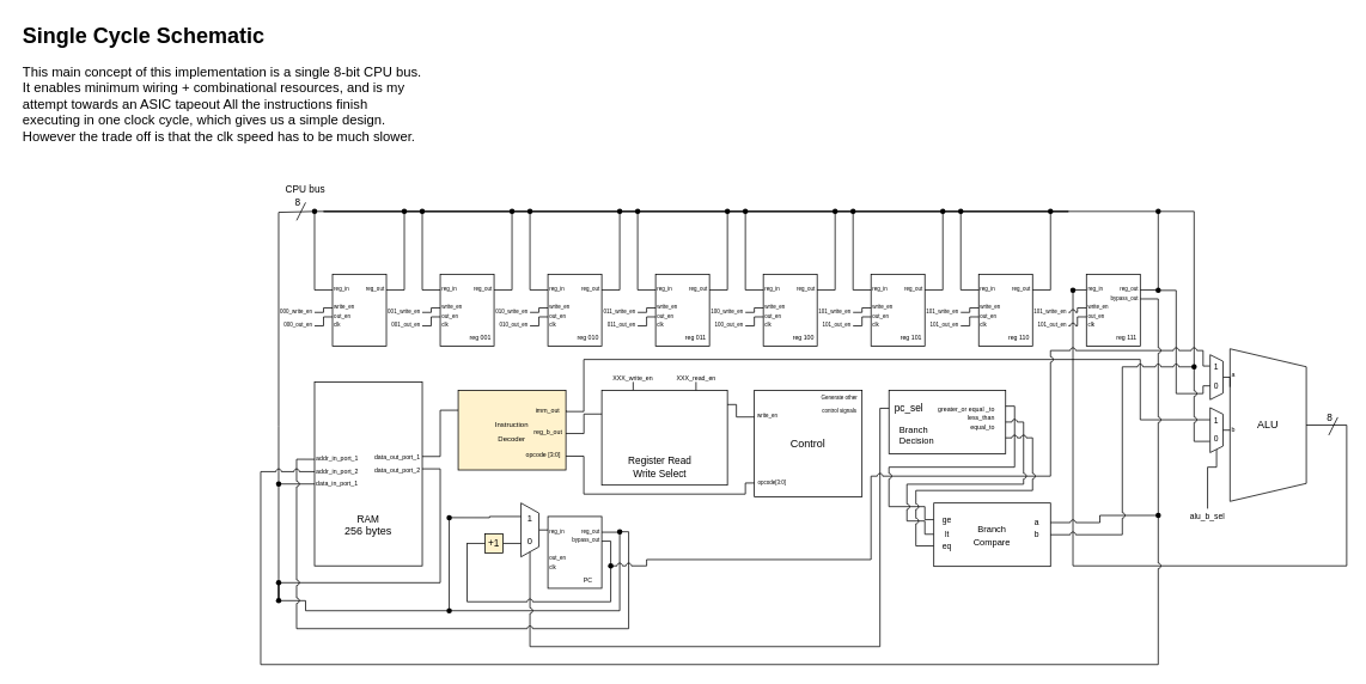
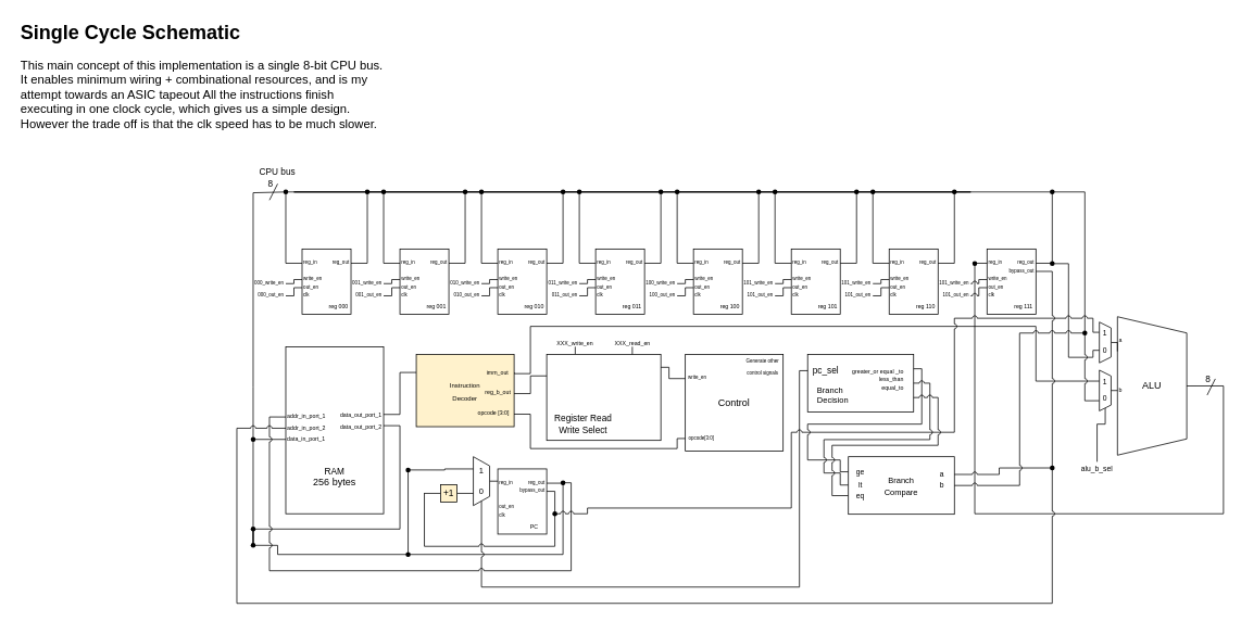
+ <mxCell id="6" value="&lt;font style=&quot;font-size: 7px;&quot;&gt;reg 000&lt;/font&gt;" style="text;html=1;strokeColor=none;fillColor=none;align=center;verticalAlign=middle;whiteSpace=wrap;rounded=0;" parent="4" vertex="1"><mxGeometry x="30" y="60" width="30" height="20" as="geometry" /></mxCell>
- <mxCell id="218" value="Register Read Write Select" style="text;html=1;strokeColor=none;fillColor=none;align=center;verticalAlign=middle;whiteSpace=wrap;rounded=0;fontSize=11;fontFamily=Helvetica;fontColor=default;" parent="1" vertex="1"><mxGeometry x="690" y="505" width="90" height="30" as="geometry" /></mxCell>
+ <mxCell id="218" value="Register Read Write Select" style="text;html=1;strokeColor=none;fillColor=none;align=center;verticalAlign=middle;whiteSpace=wrap;rounded=0;fontSize=11;fontFamily=Helvetica;fontColor=default;" parent="1" vertex="1"><mxGeometry x="670" y="505" width="90" height="30" as="geometry" /></mxCell>
